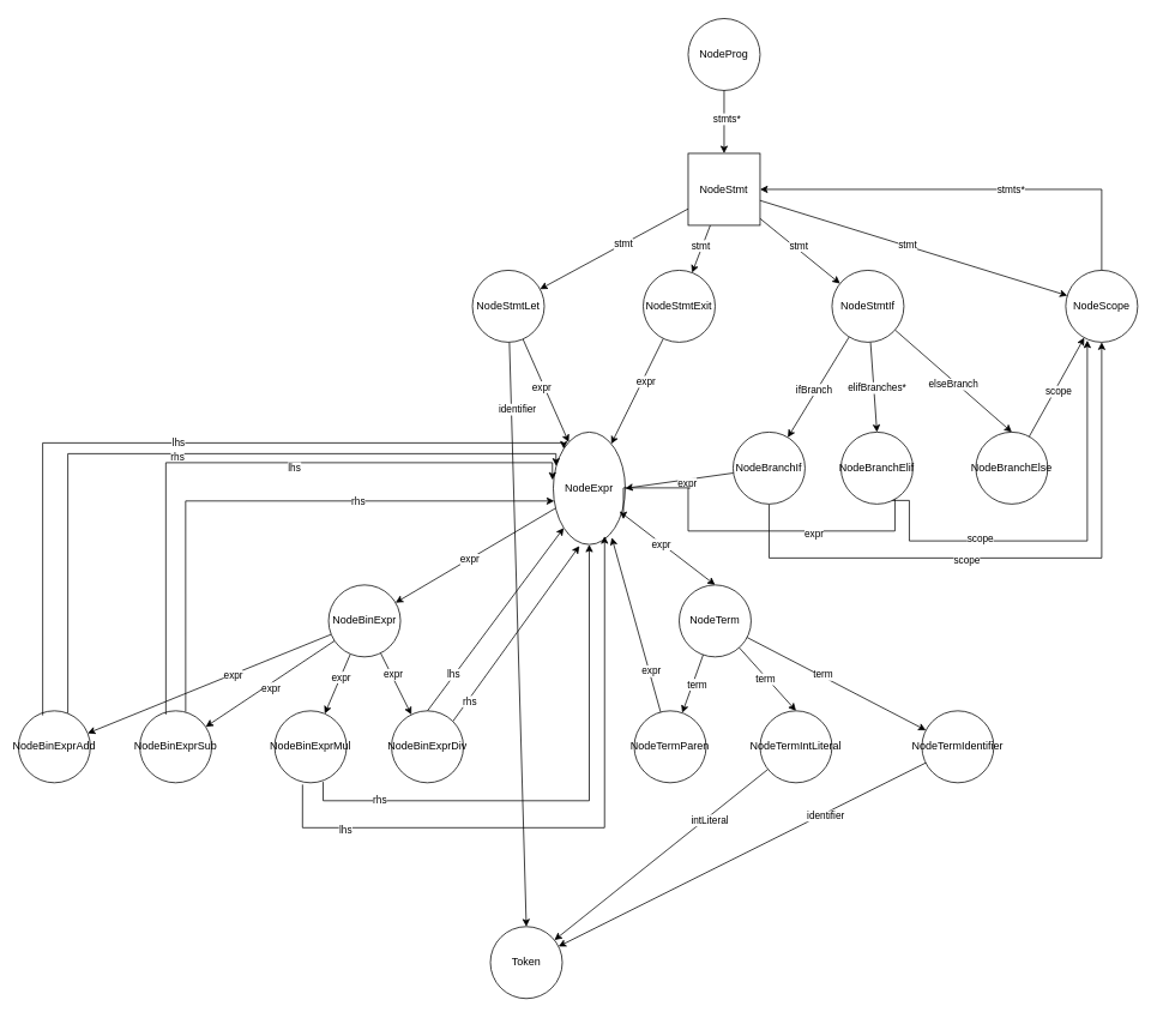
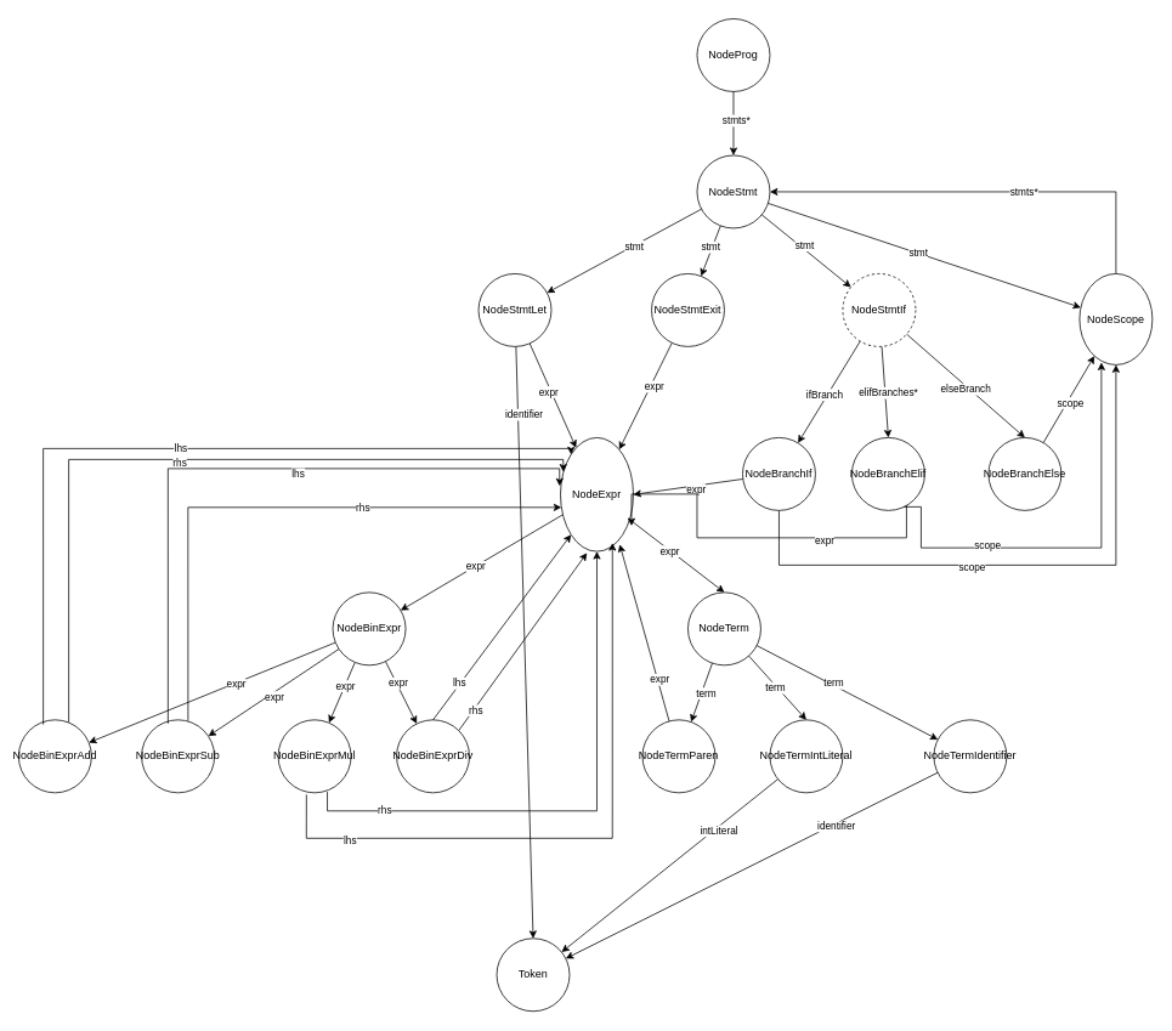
- <mxCell id="5" value="NodeStmt" style="whiteSpace=wrap;html=1;aspect=fixed;rounded=0;" vertex="1" parent="1"><mxGeometry x="765" y="170" width="80" height="80" as="geometry" /></mxCell>
+ <mxCell id="5" value="NodeStmt" style="ellipse;whiteSpace=wrap;html=1;aspect=fixed;" vertex="1" parent="1"><mxGeometry x="765" y="170" width="80" height="80" as="geometry" /></mxCell>
- <mxCell id="22" value="NodeStmtIf" style="ellipse;whiteSpace=wrap;html=1;aspect=fixed;" vertex="1" parent="1"><mxGeometry x="925" y="300" width="80" height="80" as="geometry" /></mxCell>
+ <mxCell id="22" value="NodeStmtIf" style="ellipse;whiteSpace=wrap;html=1;aspect=fixed;dashed=1;" vertex="1" parent="1"><mxGeometry x="925" y="300" width="80" height="80" as="geometry" /></mxCell>
- <mxCell id="25" value="NodeScope" style="ellipse;whiteSpace=wrap;html=1;aspect=fixed;" vertex="1" parent="1"><mxGeometry x="1185" y="300" width="80" height="80" as="geometry" /></mxCell>
+ <mxCell id="25" value="NodeScope" style="ellipse;whiteSpace=wrap;html=1;aspect=fixed;" vertex="1" parent="1"><mxGeometry x="1185" y="300" width="80" height="100" as="geometry" /></mxCell>
